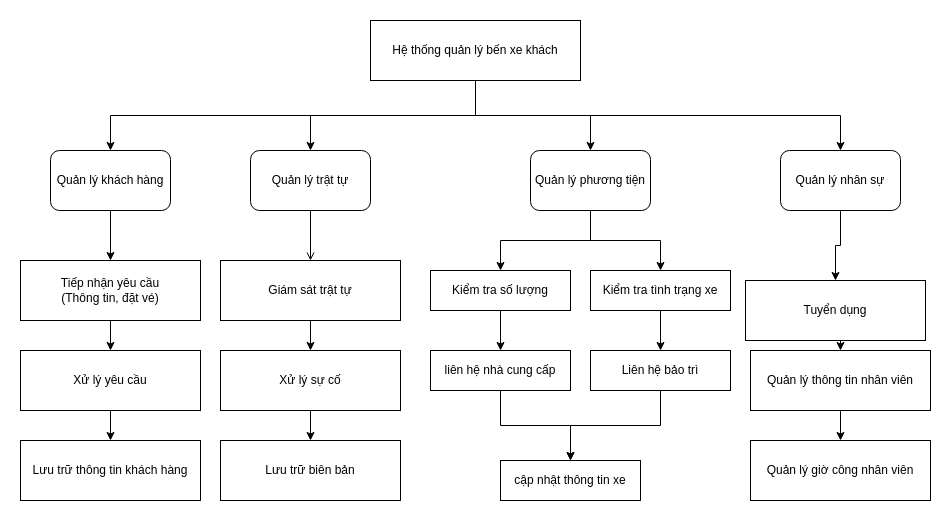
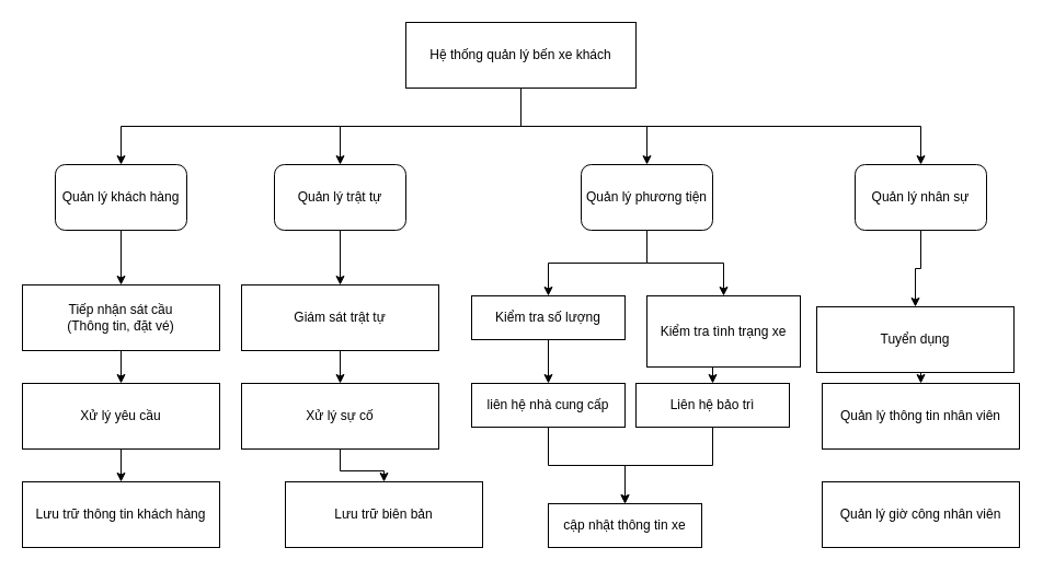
- <mxCell id="10" style="edgeStyle=orthogonalEdgeStyle;rounded=0;orthogonalLoop=1;jettySize=auto;html=1;exitX=0.5;exitY=1;exitDx=0;exitDy=0;entryX=0.5;entryY=0;entryDx=0;entryDy=0;endArrow=open;" edge="1" parent="1" source="11" target="22"><mxGeometry relative="1" as="geometry" /></mxCell>
+ <mxCell id="10" style="edgeStyle=orthogonalEdgeStyle;rounded=0;orthogonalLoop=1;jettySize=auto;html=1;exitX=0.5;exitY=1;exitDx=0;exitDy=0;entryX=0.5;entryY=0;entryDx=0;entryDy=0;" edge="1" parent="1" source="11" target="22"><mxGeometry relative="1" as="geometry" /></mxCell>
- <mxCell id="17" value="Tiếp nhận yêu cầu&lt;div&gt;(Thông tin, đặt vé)&lt;/div&gt;" style="rounded=0;whiteSpace=wrap;html=1;" vertex="1" parent="1"><mxGeometry x="20" y="260" width="180" height="60" as="geometry" /></mxCell>
+ <mxCell id="17" value="Tiếp nhận sát cầu&lt;div&gt;(Thông tin, đặt vé)&lt;/div&gt;" style="rounded=0;whiteSpace=wrap;html=1;" vertex="1" parent="1"><mxGeometry x="20" y="260" width="180" height="60" as="geometry" /></mxCell>
- <mxCell id="38" value="Kiểm tra tình trạng xe" style="rounded=0;whiteSpace=wrap;html=1;" vertex="1" parent="1"><mxGeometry x="590" y="270" width="140" height="40" as="geometry" /></mxCell>
+ <mxCell id="38" value="Kiểm tra tình trạng xe" style="rounded=0;whiteSpace=wrap;html=1;" vertex="1" parent="1"><mxGeometry x="590" y="270" width="140" height="65" as="geometry" /></mxCell>
- <mxCell id="40" value="Liên hệ bảo trì" style="rounded=0;whiteSpace=wrap;html=1;" vertex="1" parent="1"><mxGeometry x="590" y="350" width="140" height="40" as="geometry" /></mxCell>
+ <mxCell id="40" value="Liên hệ bảo trì" style="rounded=0;whiteSpace=wrap;html=1;" vertex="1" parent="1"><mxGeometry x="580" y="350" width="140" height="40" as="geometry" /></mxCell>
- <mxCell id="33" style="edgeStyle=orthogonalEdgeStyle;rounded=0;orthogonalLoop=1;jettySize=auto;html=1;exitX=0.5;exitY=1;exitDx=0;exitDy=0;entryX=0.5;entryY=0;entryDx=0;entryDy=0;" edge="1" parent="1" source="34" target="35"><mxGeometry relative="1" as="geometry" /></mxCell>
- <mxCell id="25" value="Lưu trữ biên bản" style="rounded=0;whiteSpace=wrap;html=1;" vertex="1" parent="1"><mxGeometry x="220" y="440" width="180" height="60" as="geometry" /></mxCell>
+ <mxCell id="25" value="Lưu trữ biên bản" style="rounded=0;whiteSpace=wrap;html=1;" vertex="1" parent="1"><mxGeometry x="260" y="440" width="180" height="60" as="geometry" /></mxCell>
